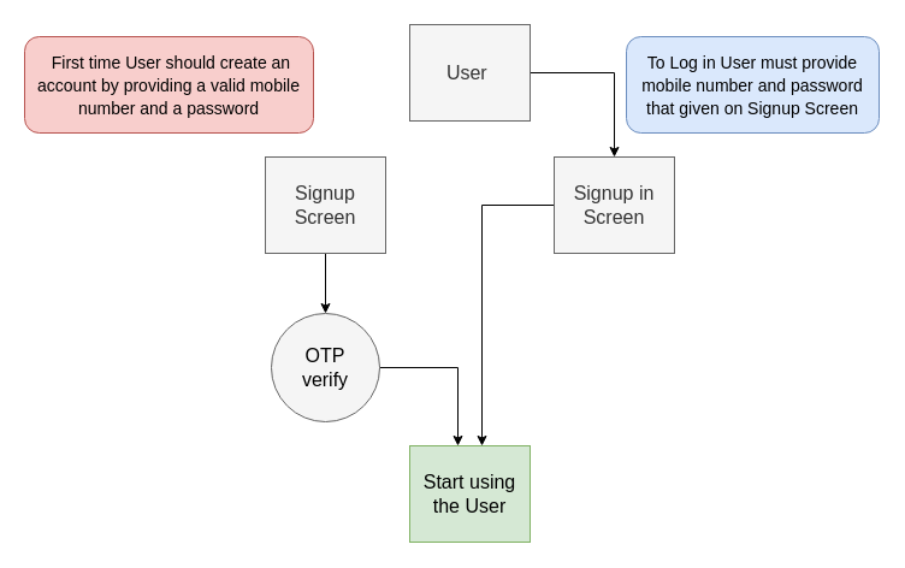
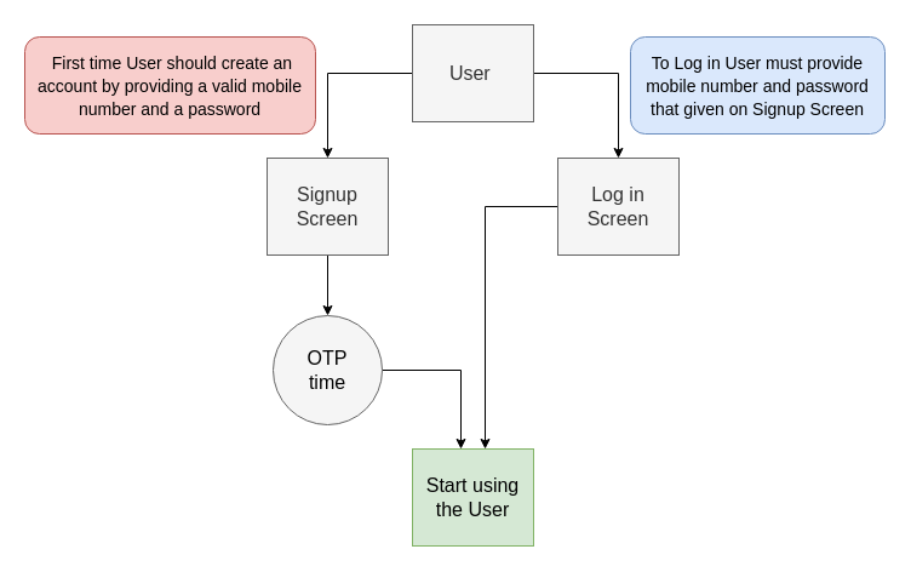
+ <mxCell id="2" style="edgeStyle=orthogonalEdgeStyle;rounded=0;orthogonalLoop=1;jettySize=auto;html=1;entryX=0.5;entryY=0;entryDx=0;entryDy=0;fontSize=16;" edge="1" parent="1" source="4" target="6"><mxGeometry relative="1" as="geometry" /></mxCell>
- <mxCell id="8" value="Signup in&lt;br&gt;Screen" style="text;html=1;align=center;verticalAlign=middle;whiteSpace=wrap;rounded=0;fontSize=16;glass=0;shadow=0;arcSize=50;fillColor=#f5f5f5;strokeColor=#666666;fontColor=#333333;" vertex="1" parent="1"><mxGeometry x="460" y="130" width="100" height="80" as="geometry" /></mxCell>
+ <mxCell id="8" value="Log in&lt;br&gt;Screen" style="text;html=1;align=center;verticalAlign=middle;whiteSpace=wrap;rounded=0;fontSize=16;glass=0;shadow=0;arcSize=50;fillColor=#f5f5f5;strokeColor=#666666;fontColor=#333333;" vertex="1" parent="1"><mxGeometry x="460" y="130" width="100" height="80" as="geometry" /></mxCell>
- <mxCell id="14" value="OTP&lt;br&gt;verify" style="text;html=1;strokeColor=none;fillColor=none;align=center;verticalAlign=middle;whiteSpace=wrap;rounded=0;shadow=0;glass=0;fontSize=16;" vertex="1" parent="1"><mxGeometry x="225" y="280" width="90" height="50" as="geometry" /></mxCell>
+ <mxCell id="14" value="OTP&lt;br&gt;time" style="text;html=1;strokeColor=none;fillColor=none;align=center;verticalAlign=middle;whiteSpace=wrap;rounded=0;shadow=0;glass=0;fontSize=16;" vertex="1" parent="1"><mxGeometry x="225" y="280" width="90" height="50" as="geometry" /></mxCell>
